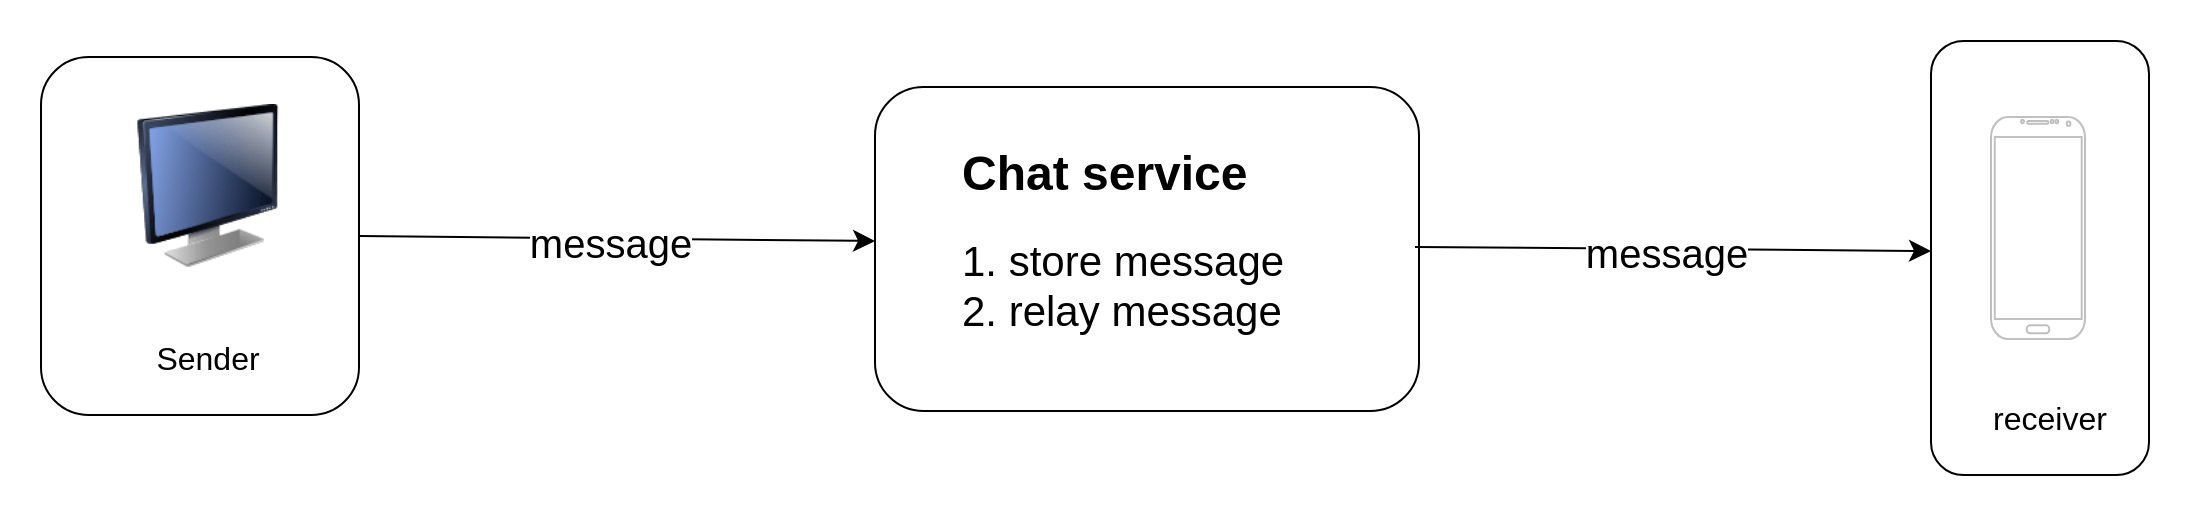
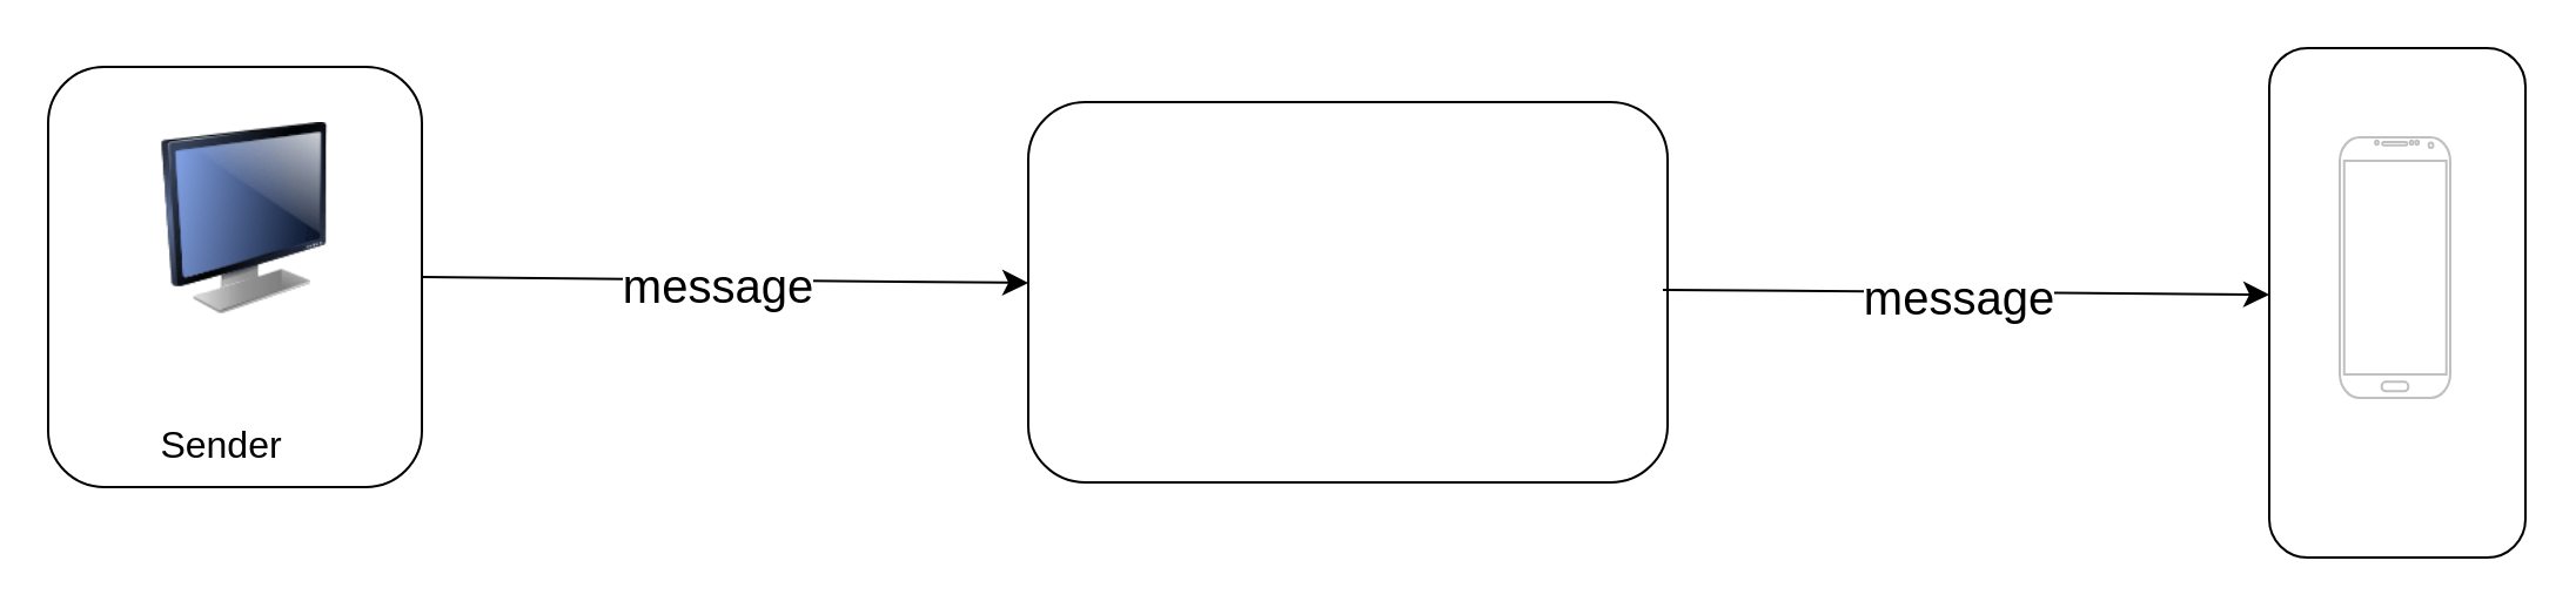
- <mxCell id="9" value="&lt;h1&gt;Chat service&lt;/h1&gt;&lt;div&gt;&lt;font style=&quot;font-size: 21px;&quot;&gt;1. store message&lt;/font&gt;&lt;/div&gt;&lt;div&gt;&lt;font style=&quot;font-size: 21px;&quot;&gt;2. relay message&lt;/font&gt;&lt;/div&gt;" style="text;html=1;spacing=5;spacingTop=-20;whiteSpace=wrap;overflow=hidden;rounded=0;" vertex="1" parent="7"><mxGeometry x="39" y="24" width="190" height="120" as="geometry" /></mxCell>
- <mxCell id="4" value="Sender" style="text;html=1;align=center;verticalAlign=middle;whiteSpace=wrap;rounded=0;;fontSize=16;" vertex="1" parent="1"><mxGeometry x="74" y="164" width="60" height="30" as="geometry" /></mxCell>
+ <mxCell id="4" value="Sender" style="text;html=1;align=center;verticalAlign=middle;whiteSpace=wrap;rounded=0;;fontSize=16;" vertex="1" parent="1"><mxGeometry x="64" y="174" width="60" height="30" as="geometry" /></mxCell>
- <mxCell id="15" value="receiver" style="text;html=1;align=center;verticalAlign=middle;whiteSpace=wrap;rounded=0;;fontSize=16;" vertex="1" parent="12"><mxGeometry x="30" y="174" width="60" height="30" as="geometry" /></mxCell>
